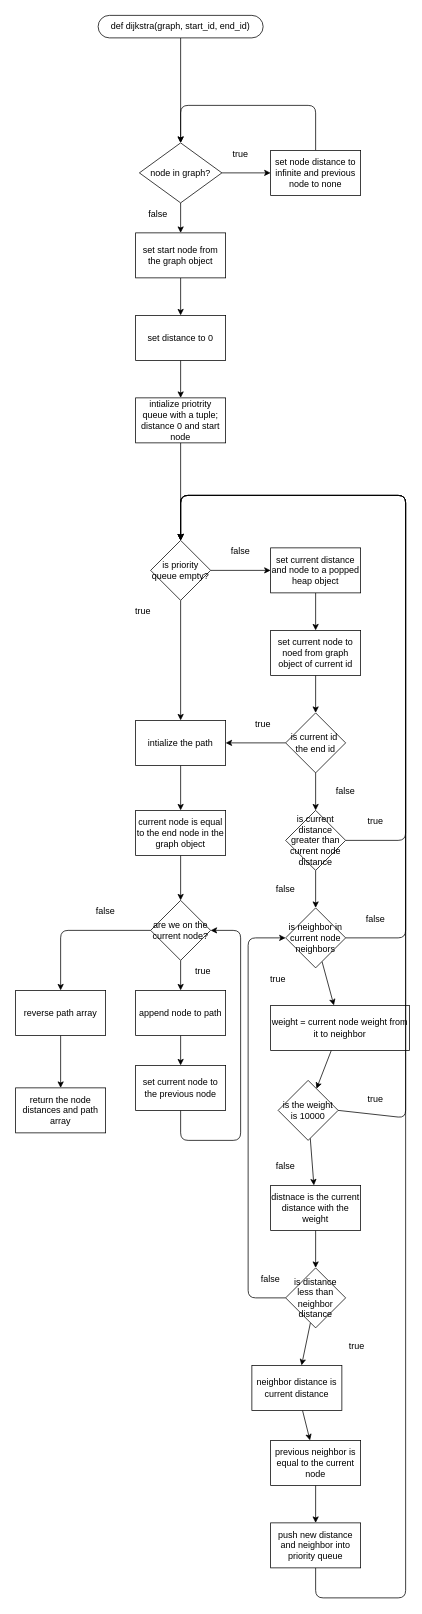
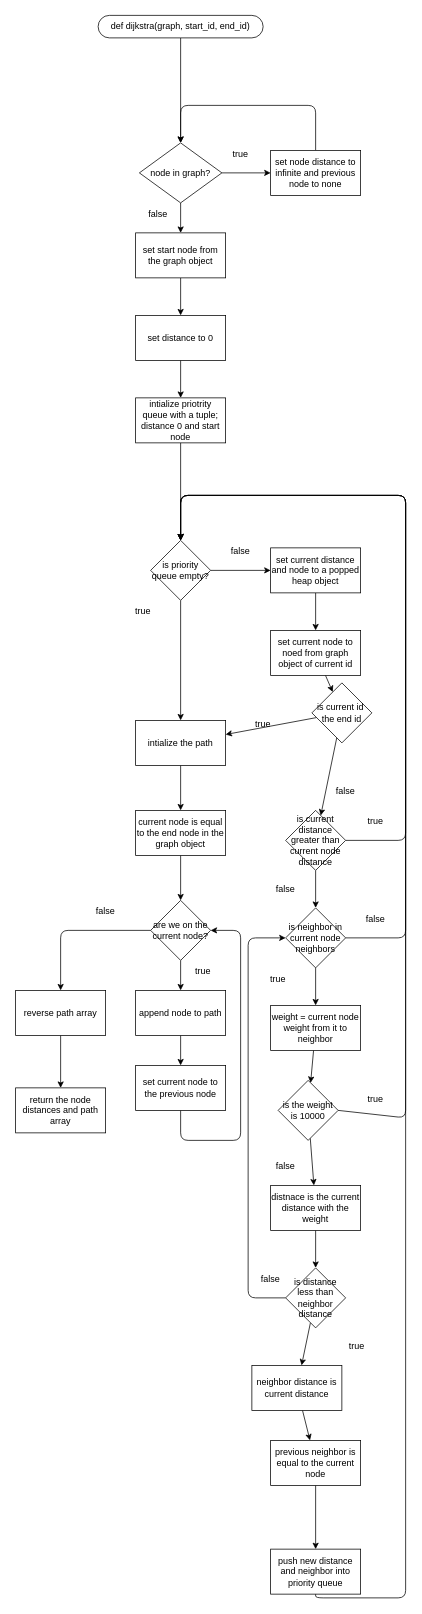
- <mxCell id="24" value="is current id&amp;nbsp;&lt;br&gt;the end id" style="rhombus;whiteSpace=wrap;html=1;" vertex="1" parent="1"><mxGeometry x="380" y="950" width="80" height="80" as="geometry" /></mxCell>
+ <mxCell id="24" value="is current id&amp;nbsp;&lt;br&gt;the end id" style="rhombus;whiteSpace=wrap;html=1;" vertex="1" parent="1"><mxGeometry x="415" y="910" width="80" height="80" as="geometry" /></mxCell>
- <mxCell id="34" value="weight = current node weight from it to neighbor" style="rounded=0;whiteSpace=wrap;html=1;" vertex="1" parent="1"><mxGeometry x="360" y="1340" width="185" height="60" as="geometry" /></mxCell>
+ <mxCell id="34" value="weight = current node weight from it to neighbor" style="rounded=0;whiteSpace=wrap;html=1;" vertex="1" parent="1"><mxGeometry x="360" y="1340" width="120" height="60" as="geometry" /></mxCell>
- <mxCell id="60" value="push new distance and neighbor into priority queue" style="rounded=0;whiteSpace=wrap;html=1;" vertex="1" parent="1"><mxGeometry x="360" y="2030" width="120" height="60" as="geometry" /></mxCell>
+ <mxCell id="60" value="push new distance and neighbor into priority queue" style="rounded=0;whiteSpace=wrap;html=1;" vertex="1" parent="1"><mxGeometry x="360" y="2065" width="120" height="60" as="geometry" /></mxCell>
